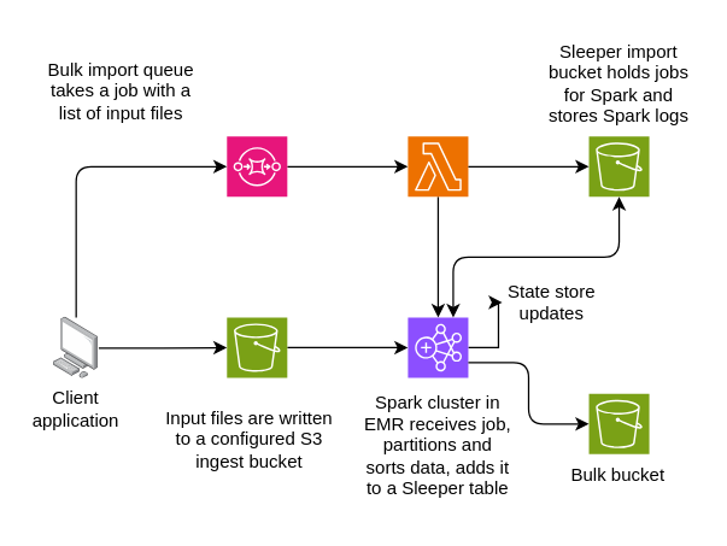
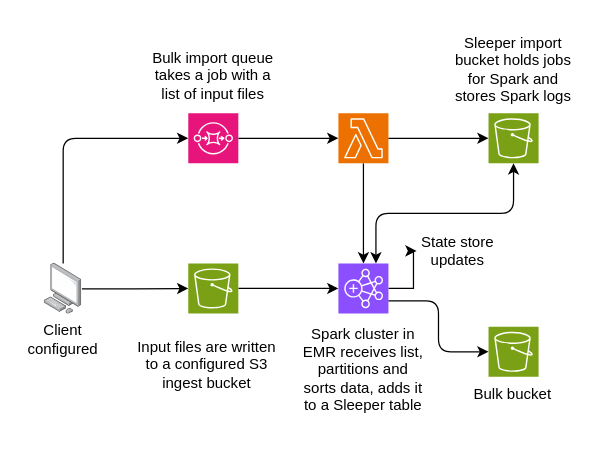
- <mxCell id="8" value="Bulk import queue takes a job with a list of input files" style="text;html=1;align=center;verticalAlign=middle;whiteSpace=wrap;rounded=0;" parent="1" vertex="1"><mxGeometry x="30" y="30" width="100" height="60" as="geometry" /></mxCell>
+ <mxCell id="8" value="Bulk import queue takes a job with a list of input files" style="text;html=1;align=center;verticalAlign=middle;whiteSpace=wrap;rounded=0;" parent="1" vertex="1"><mxGeometry x="120" y="30" width="100" height="60" as="geometry" /></mxCell>
- <mxCell id="7" value="Client application" style="text;html=1;align=center;verticalAlign=middle;whiteSpace=wrap;rounded=0;" parent="1" vertex="1"><mxGeometry x="20" y="250.66" width="60" height="40" as="geometry" /></mxCell>
+ <mxCell id="7" value="Client configured" style="text;html=1;align=center;verticalAlign=middle;whiteSpace=wrap;rounded=0;" parent="1" vertex="1"><mxGeometry x="20" y="250.66" width="60" height="40" as="geometry" /></mxCell>
- <mxCell id="9" value="Spark cluster in EMR receives job, partitions and sorts data, adds it to a Sleeper table" style="text;html=1;align=center;verticalAlign=middle;whiteSpace=wrap;rounded=0;" parent="1" vertex="1"><mxGeometry x="240" y="250" width="100" height="90" as="geometry" /></mxCell>
+ <mxCell id="9" value="Spark cluster in EMR receives list, partitions and sorts data, adds it to a Sleeper table" style="text;html=1;align=center;verticalAlign=middle;whiteSpace=wrap;rounded=0;" parent="1" vertex="1"><mxGeometry x="240" y="250" width="100" height="90" as="geometry" /></mxCell>
